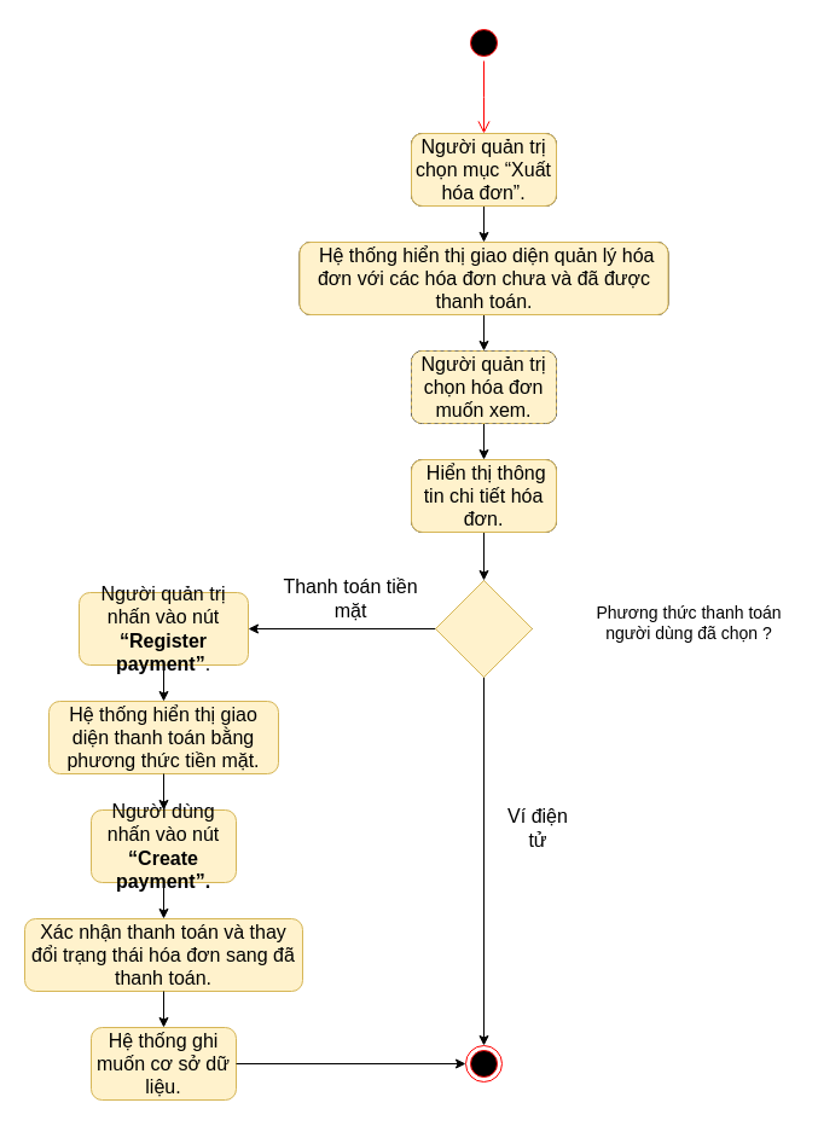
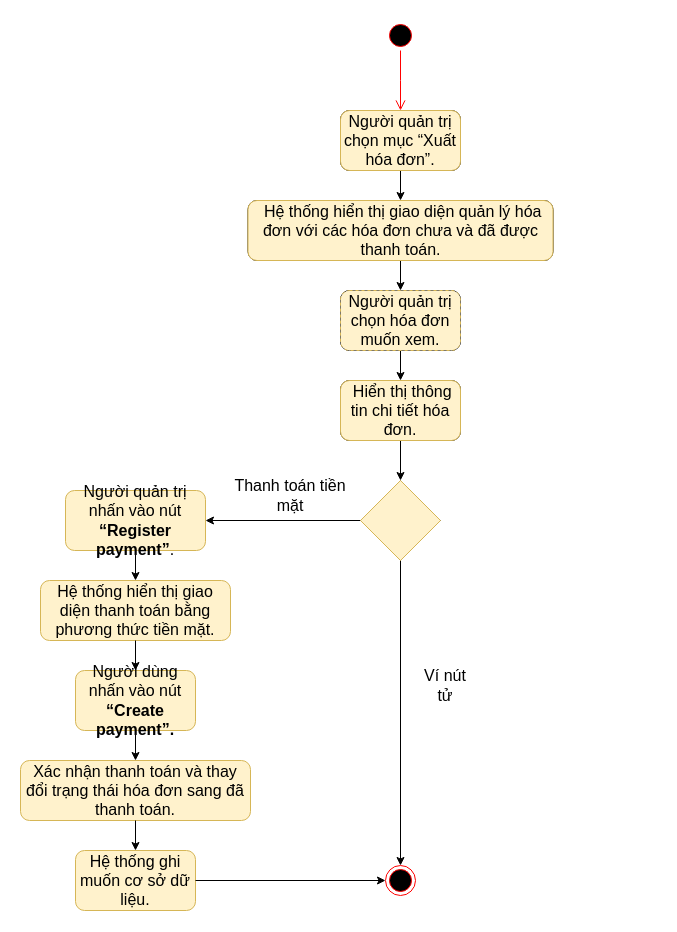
- <mxCell id="33" value="Phương thức thanh toán người dùng đã chọn ?" style="text;html=1;strokeColor=none;fillColor=none;align=center;verticalAlign=middle;whiteSpace=wrap;rounded=0;fontSize=14;" vertex="1" parent="1"><mxGeometry x="485" y="500" width="170" height="30" as="geometry" /></mxCell>
- <mxCell id="18" value="Ví điện tử" style="text;html=1;strokeColor=none;fillColor=none;align=center;verticalAlign=middle;whiteSpace=wrap;rounded=0;fontSize=16;" parent="1" vertex="1"><mxGeometry x="415" y="670" width="60" height="30" as="geometry" /></mxCell>
+ <mxCell id="18" value="Ví nút tử" style="text;html=1;strokeColor=none;fillColor=none;align=center;verticalAlign=middle;whiteSpace=wrap;rounded=0;fontSize=16;" parent="1" vertex="1"><mxGeometry x="415" y="670" width="60" height="30" as="geometry" /></mxCell>
